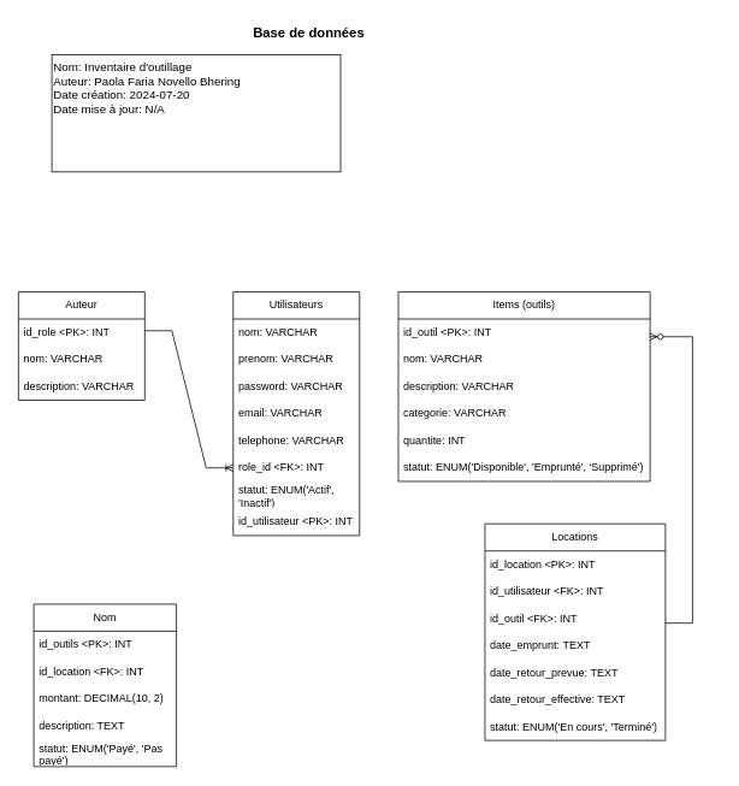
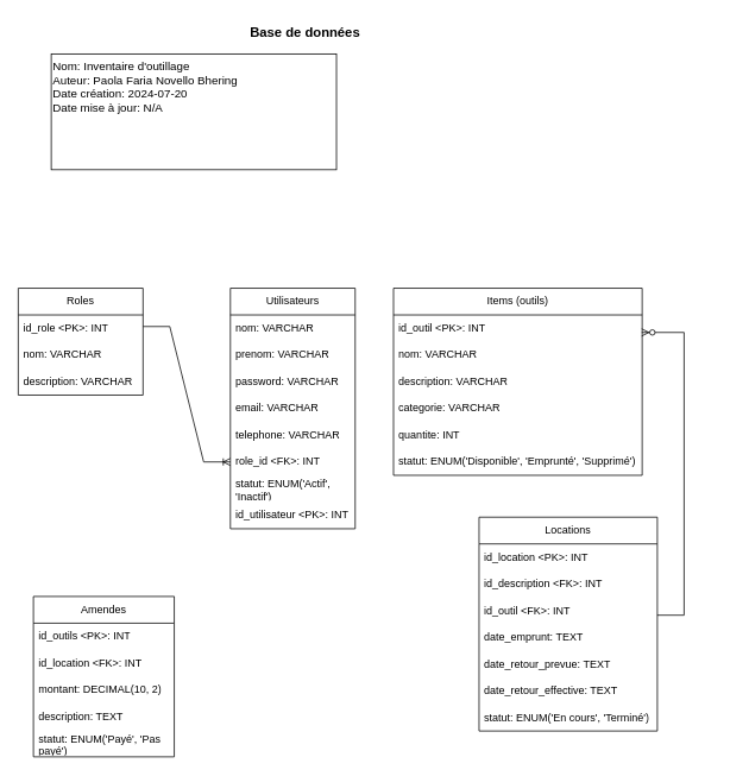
- <mxCell id="2" value="Auteur" style="swimlane;fontStyle=0;childLayout=stackLayout;horizontal=1;startSize=30;horizontalStack=0;resizeParent=1;resizeParentMax=0;resizeLast=0;collapsible=1;marginBottom=0;whiteSpace=wrap;html=1;" parent="1" vertex="1"><mxGeometry x="20" y="323" width="140" height="120" as="geometry" /></mxCell>
+ <mxCell id="2" value="Roles" style="swimlane;fontStyle=0;childLayout=stackLayout;horizontal=1;startSize=30;horizontalStack=0;resizeParent=1;resizeParentMax=0;resizeLast=0;collapsible=1;marginBottom=0;whiteSpace=wrap;html=1;" parent="1" vertex="1"><mxGeometry x="20" y="323" width="140" height="120" as="geometry" /></mxCell>
- <mxCell id="26" value="id_utilisateur &amp;lt;FK&amp;gt;: INT" style="text;strokeColor=none;fillColor=none;align=left;verticalAlign=middle;spacingLeft=4;spacingRight=4;overflow=hidden;points=[[0,0.5],[1,0.5]];portConstraint=eastwest;rotatable=0;whiteSpace=wrap;html=1;" parent="24" vertex="1"><mxGeometry y="60" width="200" height="30" as="geometry" /></mxCell>
+ <mxCell id="26" value="id_description &amp;lt;FK&amp;gt;: INT" style="text;strokeColor=none;fillColor=none;align=left;verticalAlign=middle;spacingLeft=4;spacingRight=4;overflow=hidden;points=[[0,0.5],[1,0.5]];portConstraint=eastwest;rotatable=0;whiteSpace=wrap;html=1;" parent="24" vertex="1"><mxGeometry y="60" width="200" height="30" as="geometry" /></mxCell>
- <mxCell id="32" value="Nom" style="swimlane;fontStyle=0;childLayout=stackLayout;horizontal=1;startSize=30;horizontalStack=0;resizeParent=1;resizeParentMax=0;resizeLast=0;collapsible=1;marginBottom=0;whiteSpace=wrap;html=1;" parent="1" vertex="1"><mxGeometry x="37" y="669" width="158" height="180" as="geometry" /></mxCell>
+ <mxCell id="32" value="Amendes" style="swimlane;fontStyle=0;childLayout=stackLayout;horizontal=1;startSize=30;horizontalStack=0;resizeParent=1;resizeParentMax=0;resizeLast=0;collapsible=1;marginBottom=0;whiteSpace=wrap;html=1;" parent="1" vertex="1"><mxGeometry x="37" y="669" width="158" height="180" as="geometry" /></mxCell>
